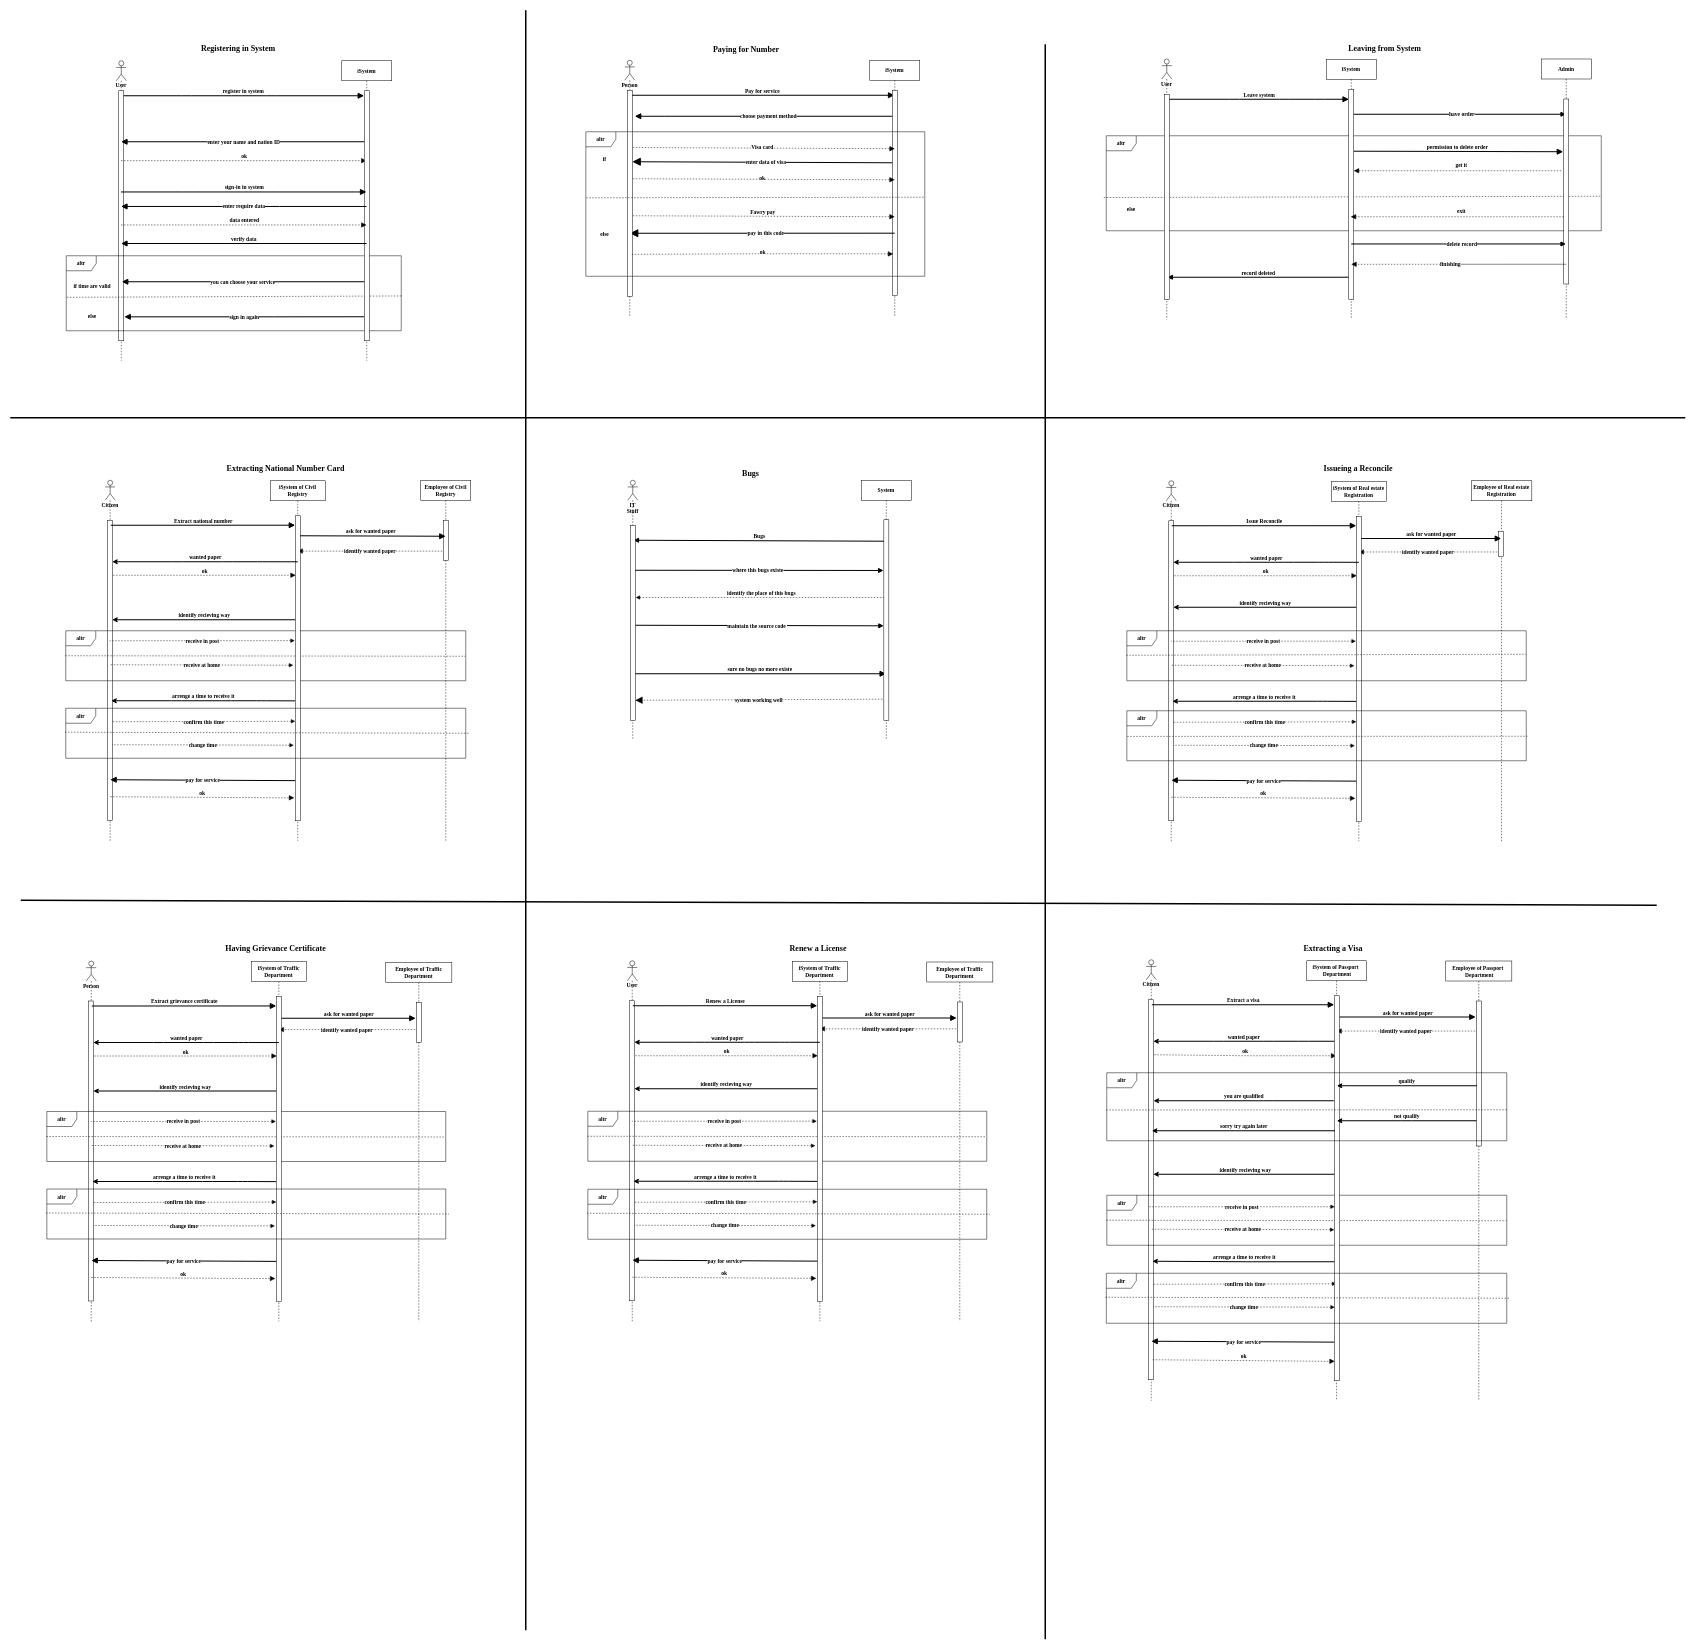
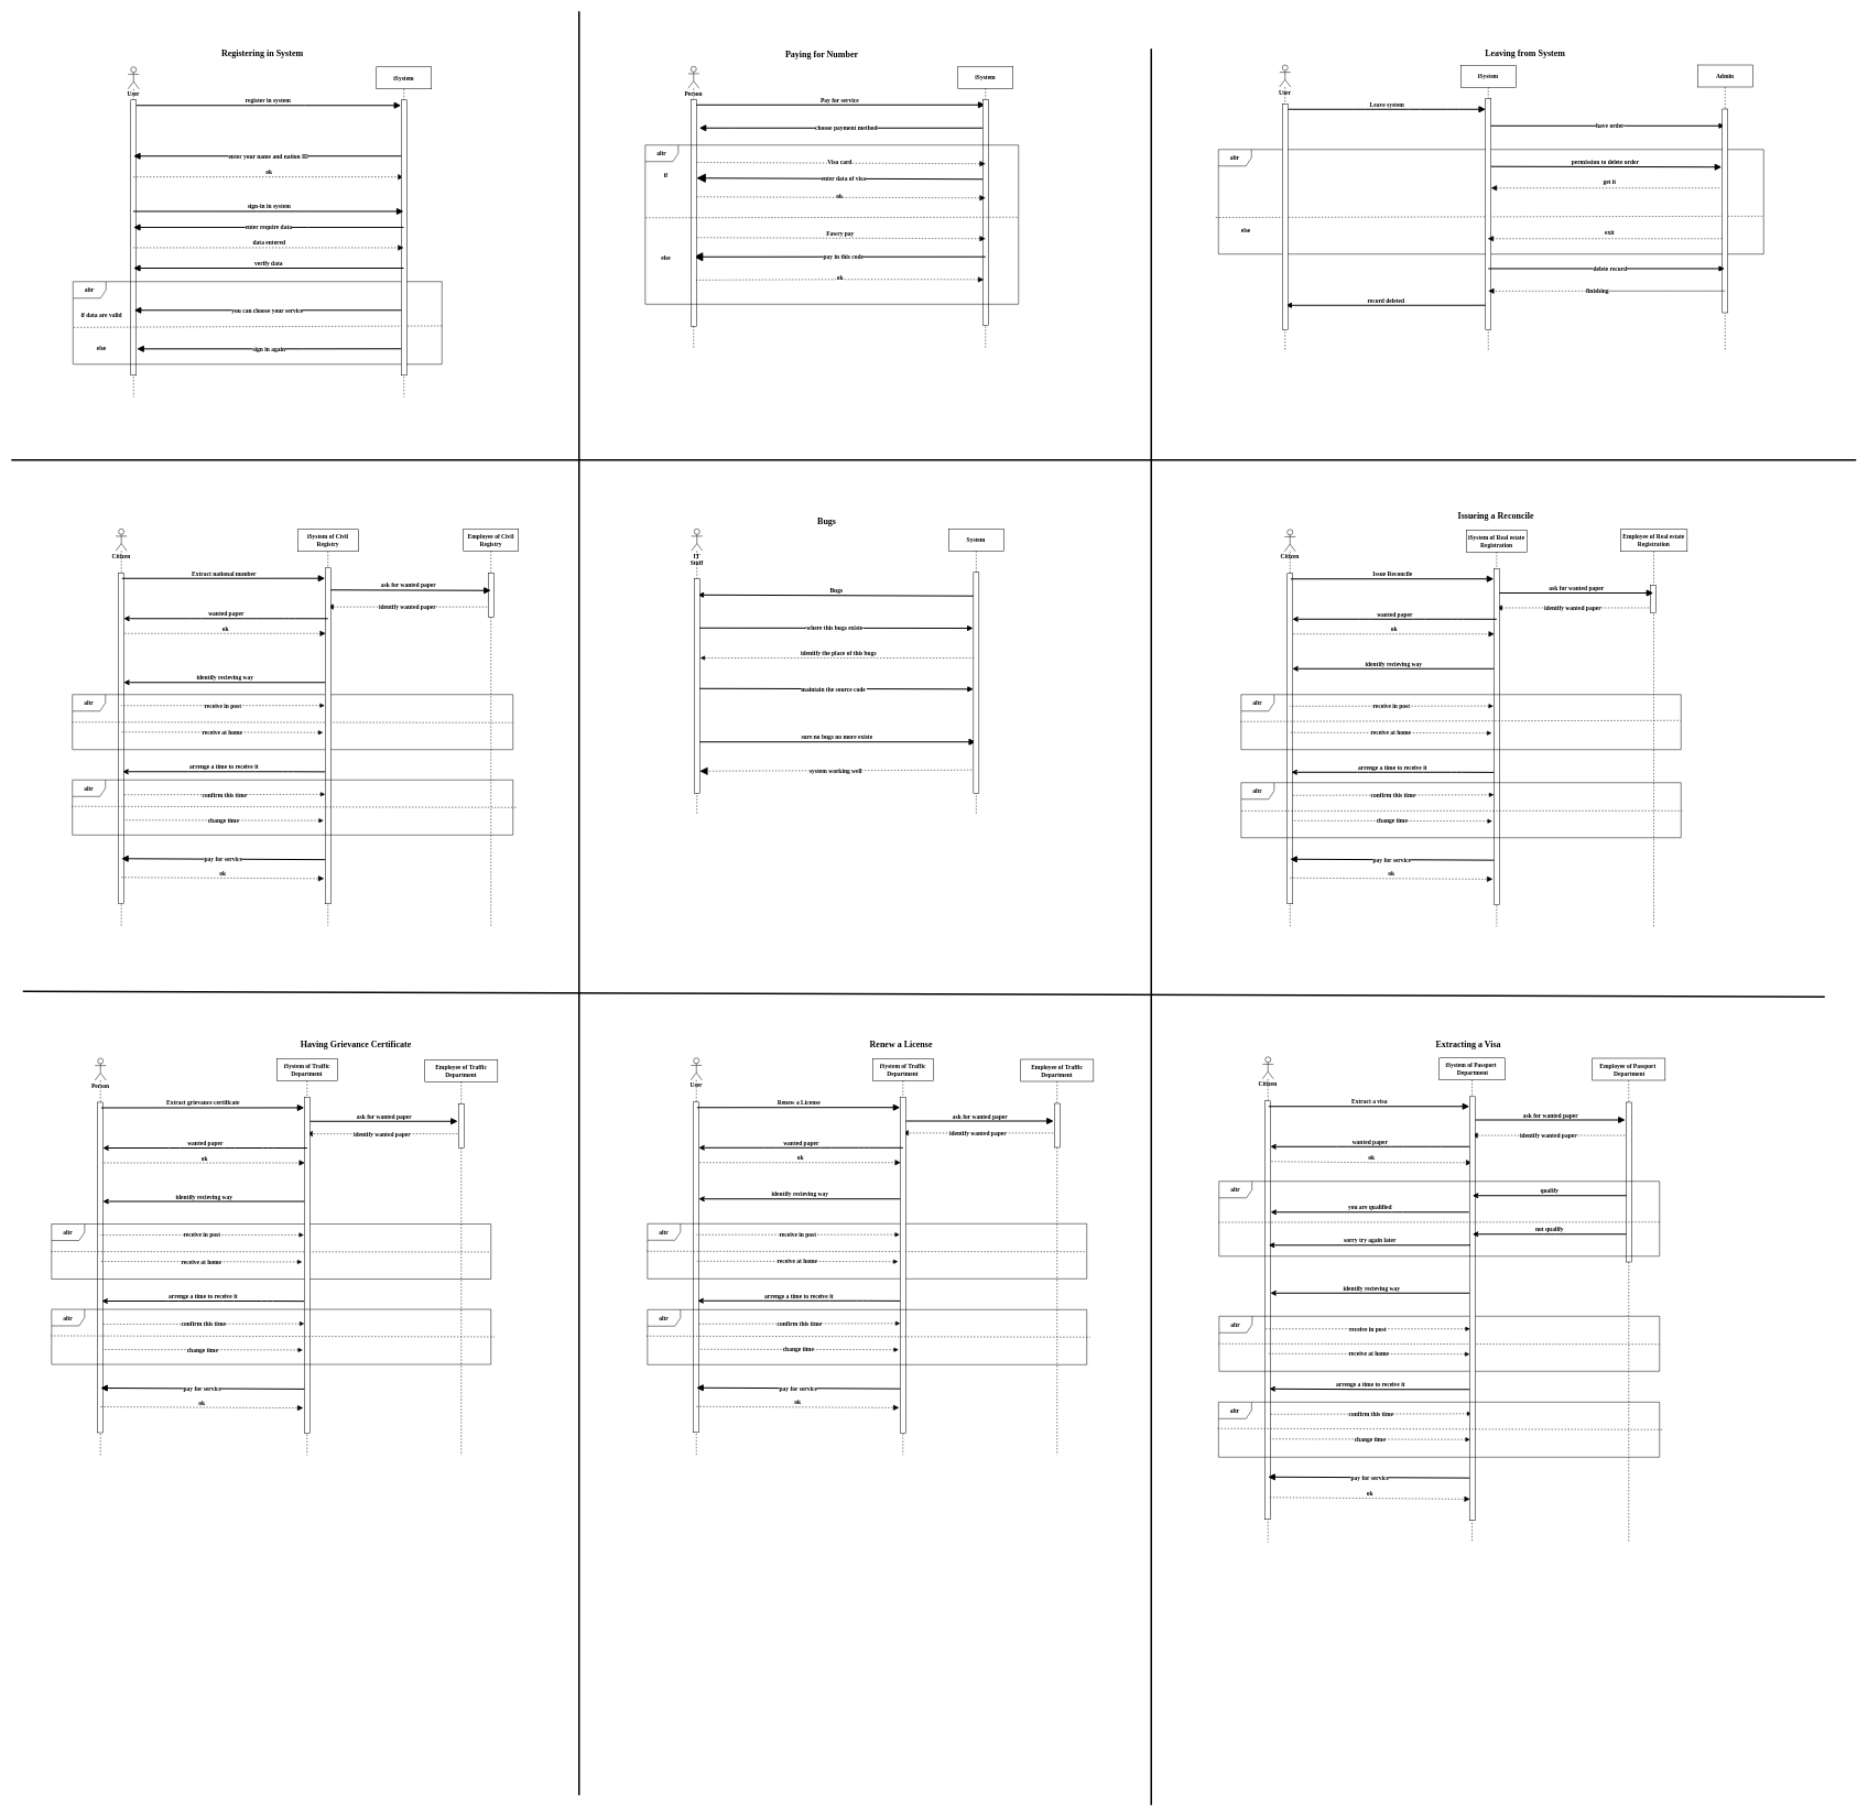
- <mxCell id="9" value="if time are valid" style="text;html=1;strokeColor=none;fillColor=none;align=center;verticalAlign=middle;whiteSpace=wrap;rounded=0;fontSize=11;fontFamily=Georgia;fontStyle=1" parent="1" vertex="1"><mxGeometry x="143.83" y="551" width="80" height="40" as="geometry" /></mxCell>
+ <mxCell id="9" value="if data are valid" style="text;html=1;strokeColor=none;fillColor=none;align=center;verticalAlign=middle;whiteSpace=wrap;rounded=0;fontSize=11;fontFamily=Georgia;fontStyle=1" parent="1" vertex="1"><mxGeometry x="143.83" y="551" width="80" height="40" as="geometry" /></mxCell>
- <mxCell id="193" value="Extracting National Number Card" style="text;html=1;strokeColor=none;fillColor=none;align=center;verticalAlign=middle;whiteSpace=wrap;rounded=0;fontFamily=Georgia;fontSize=16;fontStyle=1" vertex="1" parent="1"><mxGeometry x="411" y="920" width="320" height="30" as="geometry" /></mxCell>
- <mxCell id="194" value="Having Grievance Certificate" style="text;html=1;strokeColor=none;fillColor=none;align=center;verticalAlign=middle;whiteSpace=wrap;rounded=0;fontFamily=Georgia;fontSize=16;fontStyle=1" vertex="1" parent="1"><mxGeometry x="411" y="1880" width="280" height="30" as="geometry" /></mxCell>
+ <mxCell id="194" value="Having Grievance Certificate" style="text;html=1;strokeColor=none;fillColor=none;align=center;verticalAlign=middle;whiteSpace=wrap;rounded=0;fontFamily=Georgia;fontSize=16;fontStyle=1" vertex="1" parent="1"><mxGeometry x="506" y="1880" width="280" height="30" as="geometry" /></mxCell>
